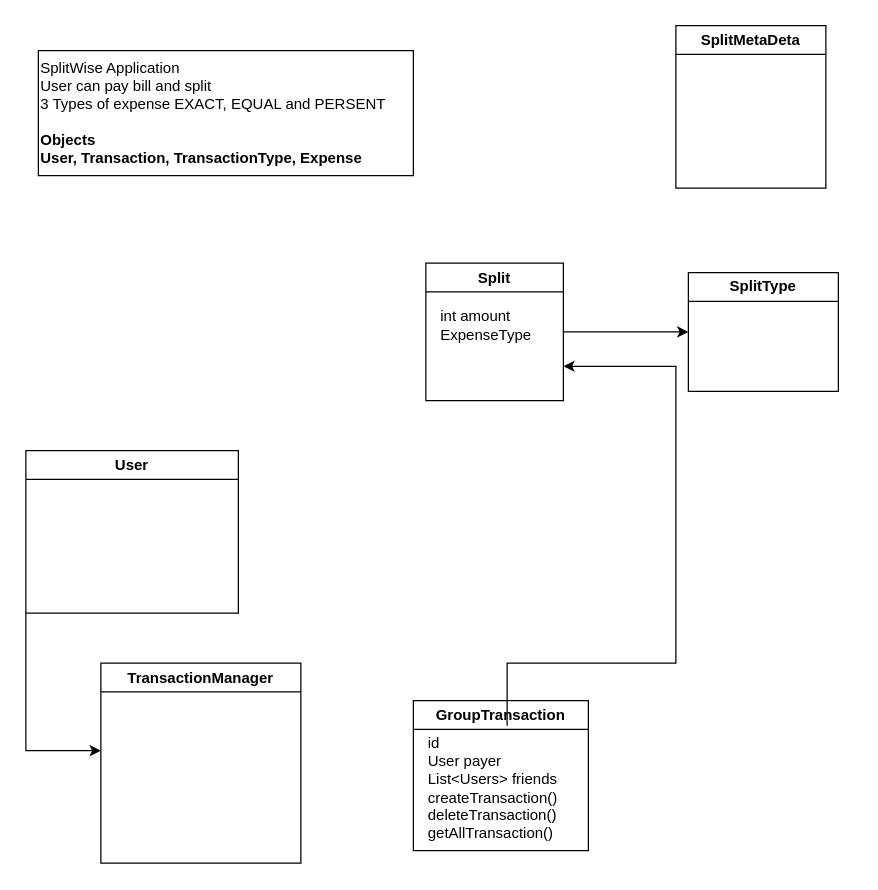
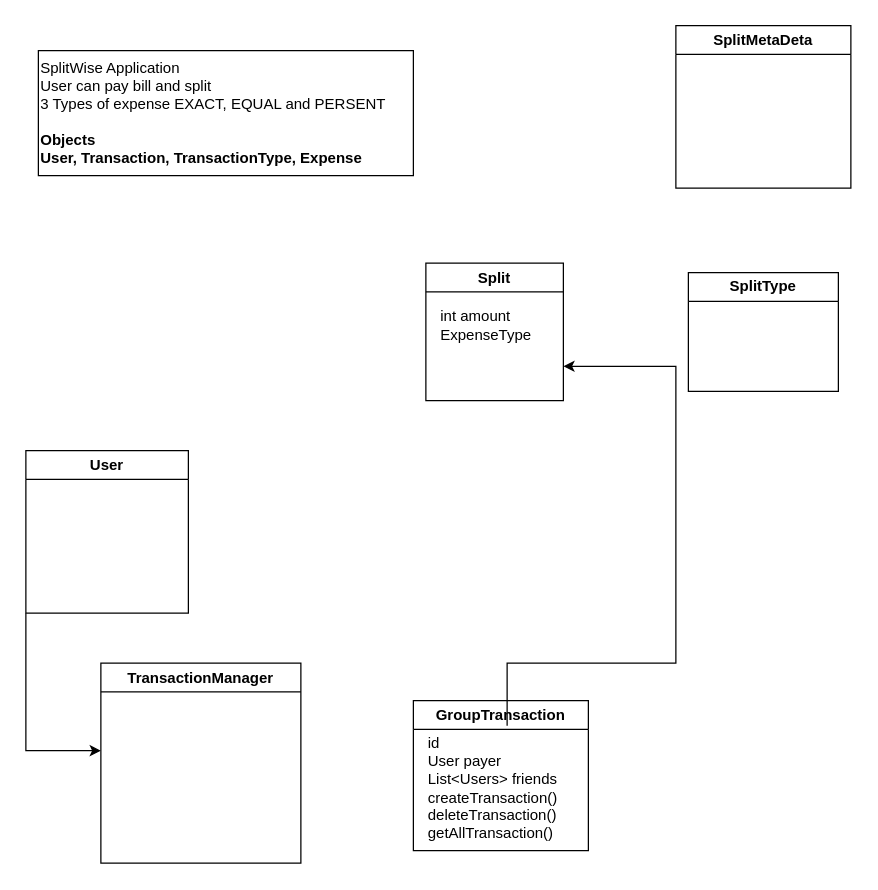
- <mxCell id="12" value="SplitMetaDeta" style="swimlane;whiteSpace=wrap;html=1;" vertex="1" parent="1"><mxGeometry x="540" y="20" width="120" height="130" as="geometry" /></mxCell>
+ <mxCell id="12" value="SplitMetaDeta" style="swimlane;whiteSpace=wrap;html=1;" vertex="1" parent="1"><mxGeometry x="540" y="20" width="140" height="130" as="geometry" /></mxCell>
- <mxCell id="5" style="edgeStyle=orthogonalEdgeStyle;rounded=0;orthogonalLoop=1;jettySize=auto;html=1;entryX=0;entryY=0.5;entryDx=0;entryDy=0;" edge="1" parent="1" source="6" target="8"><mxGeometry relative="1" as="geometry" /></mxCell>
- <mxCell id="4" value="User" style="swimlane;whiteSpace=wrap;html=1;" vertex="1" parent="1"><mxGeometry x="20" y="360" width="170" height="130" as="geometry" /></mxCell>
+ <mxCell id="4" value="User" style="swimlane;whiteSpace=wrap;html=1;" vertex="1" parent="1"><mxGeometry x="20" y="360" width="130" height="130" as="geometry" /></mxCell>
